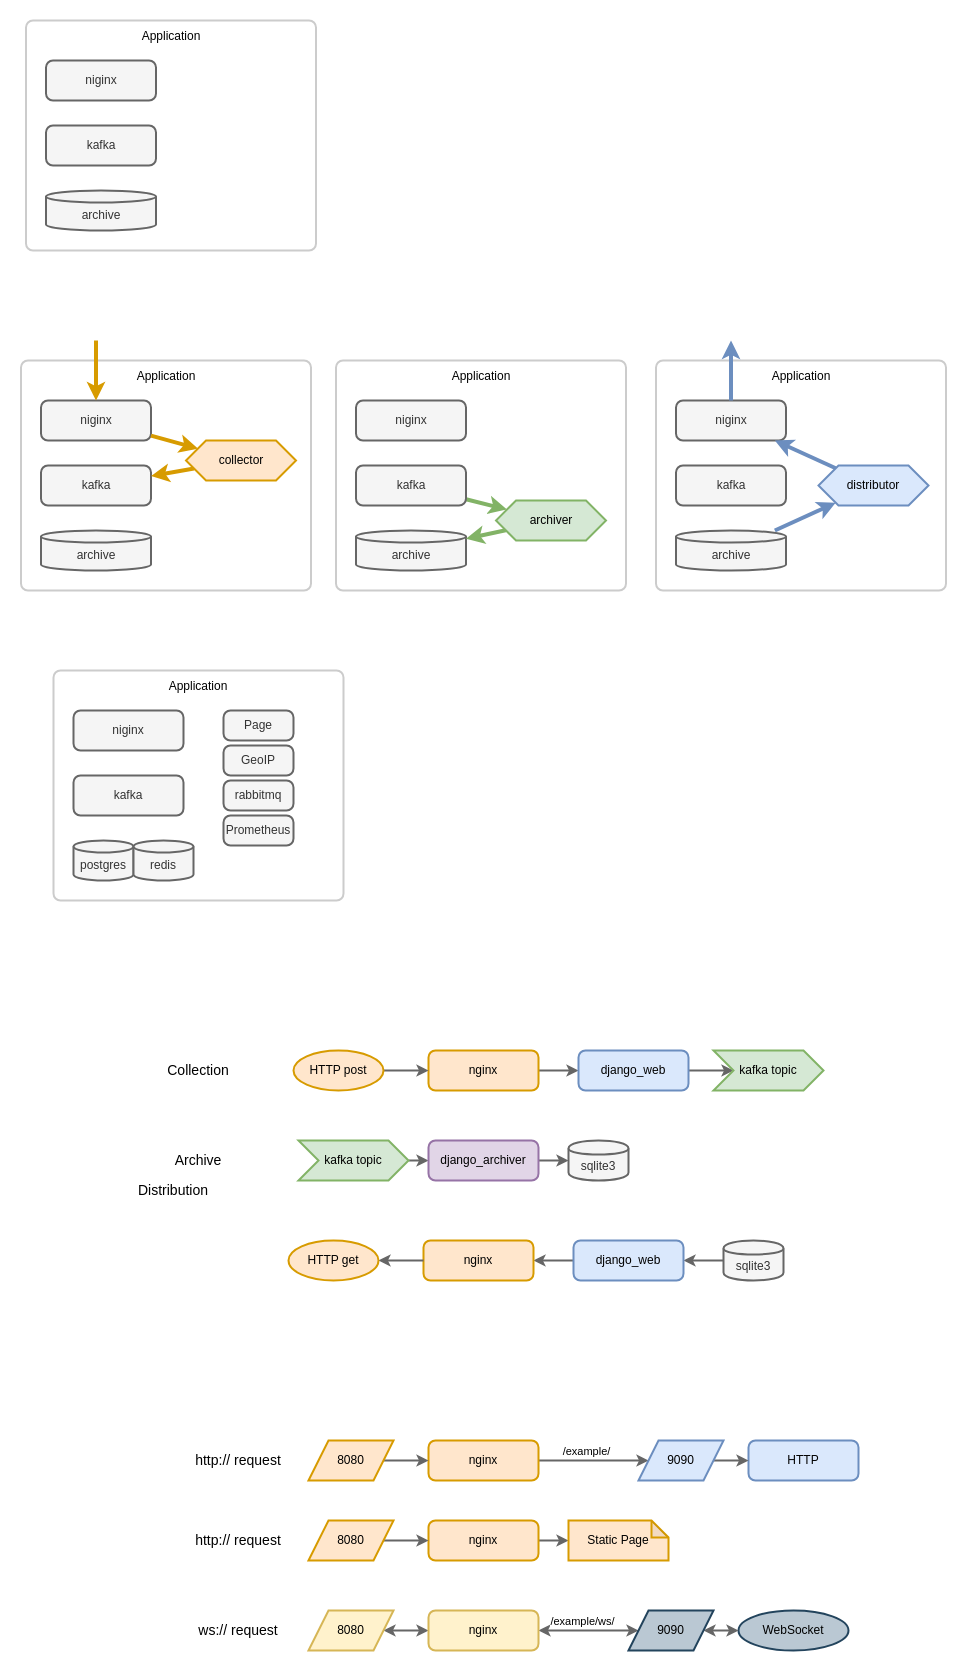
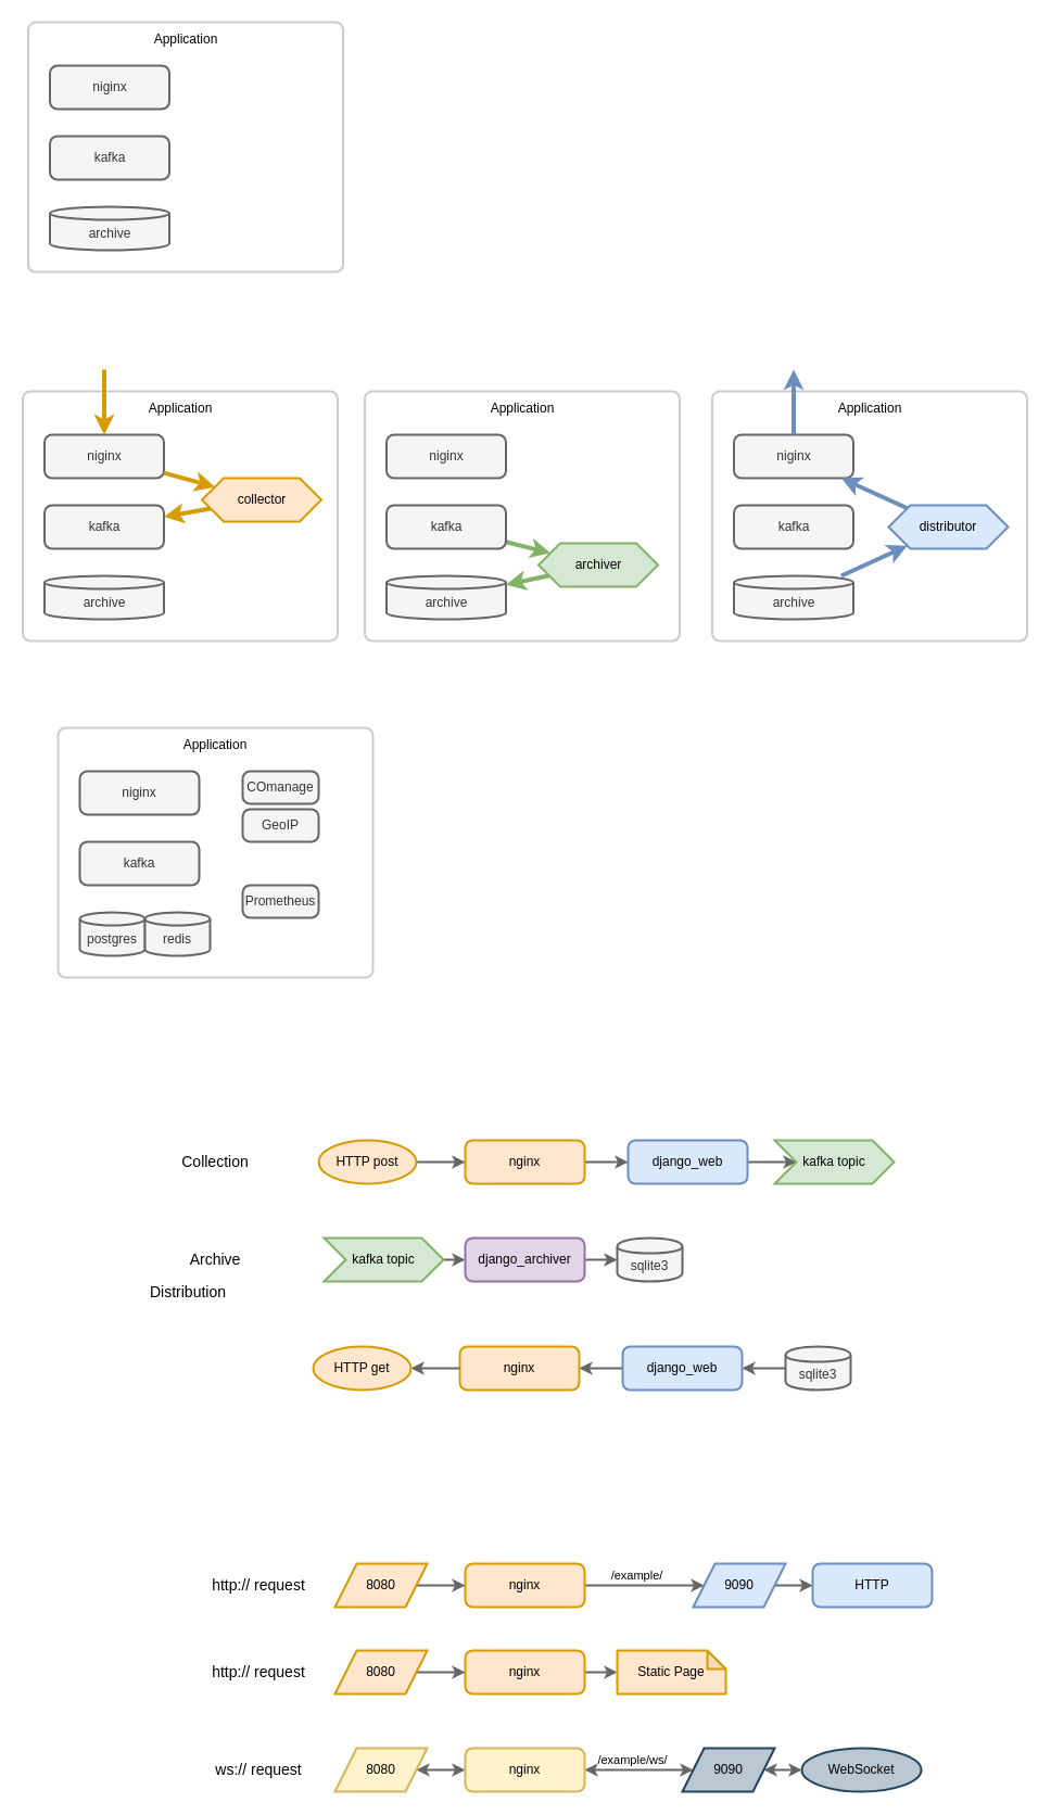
- <mxCell id="82" value="Page" style="rounded=1;html=1;absoluteArcSize=1;arcSize=14;strokeWidth=2;shadow=0;glass=0;labelBackgroundColor=none;fillColor=#f5f5f5;fontSize=12;align=center;strokeColor=#666666;whiteSpace=wrap;fontColor=#333333;" parent="76" vertex="1"><mxGeometry x="170" y="40" width="70" height="30" as="geometry" /></mxCell>
+ <mxCell id="82" value="COmanage" style="rounded=1;html=1;absoluteArcSize=1;arcSize=14;strokeWidth=2;shadow=0;glass=0;labelBackgroundColor=none;fillColor=#f5f5f5;fontSize=12;align=center;strokeColor=#666666;whiteSpace=wrap;fontColor=#333333;" parent="76" vertex="1"><mxGeometry x="170" y="40" width="70" height="30" as="geometry" /></mxCell>
- <mxCell id="81" value="rabbitmq" style="rounded=1;html=1;absoluteArcSize=1;arcSize=14;strokeWidth=2;shadow=0;glass=0;labelBackgroundColor=none;fillColor=#f5f5f5;fontSize=12;align=center;strokeColor=#666666;whiteSpace=wrap;fontColor=#333333;" parent="76" vertex="1"><mxGeometry x="170" y="110" width="70" height="30" as="geometry" /></mxCell>
